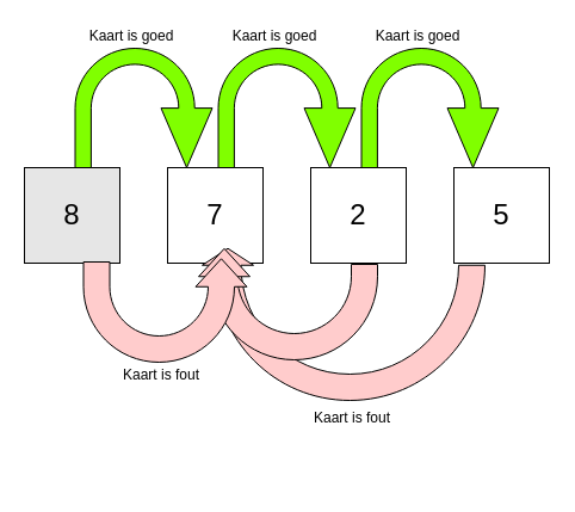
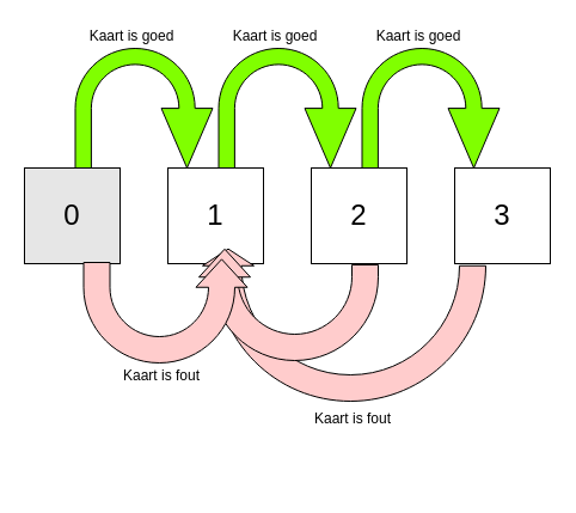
- <mxCell id="2" value="&lt;font style=&quot;font-size: 24px&quot;&gt;8&lt;/font&gt;" style="whiteSpace=wrap;html=1;aspect=fixed;fillColor=#E6E6E6;" vertex="1" parent="1"><mxGeometry x="20" y="140" width="80" height="80" as="geometry" /></mxCell>
+ <mxCell id="2" value="&lt;font style=&quot;font-size: 24px&quot;&gt;0&lt;/font&gt;" style="whiteSpace=wrap;html=1;aspect=fixed;fillColor=#E6E6E6;" vertex="1" parent="1"><mxGeometry x="20" y="140" width="80" height="80" as="geometry" /></mxCell>
- <mxCell id="3" value="&lt;font style=&quot;font-size: 24px&quot;&gt;7&lt;/font&gt;" style="whiteSpace=wrap;html=1;aspect=fixed;" vertex="1" parent="1"><mxGeometry x="140" y="140" width="80" height="80" as="geometry" /></mxCell>
+ <mxCell id="3" value="&lt;font style=&quot;font-size: 24px&quot;&gt;1&lt;/font&gt;" style="whiteSpace=wrap;html=1;aspect=fixed;" vertex="1" parent="1"><mxGeometry x="140" y="140" width="80" height="80" as="geometry" /></mxCell>
- <mxCell id="5" value="&lt;font style=&quot;font-size: 24px&quot;&gt;5&lt;/font&gt;" style="whiteSpace=wrap;html=1;aspect=fixed;" vertex="1" parent="1"><mxGeometry x="380" y="140" width="80" height="80" as="geometry" /></mxCell>
+ <mxCell id="5" value="&lt;font style=&quot;font-size: 24px&quot;&gt;3&lt;/font&gt;" style="whiteSpace=wrap;html=1;aspect=fixed;" vertex="1" parent="1"><mxGeometry x="380" y="140" width="80" height="80" as="geometry" /></mxCell>
